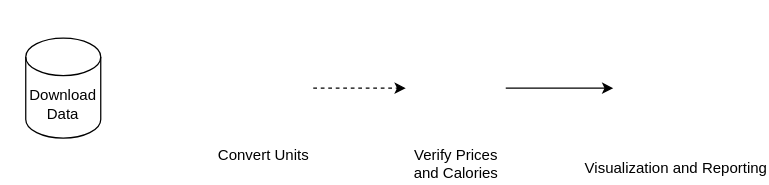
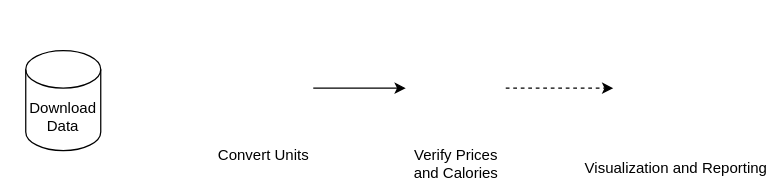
- <mxCell id="2" value="Download Data" style="shape=cylinder3;whiteSpace=wrap;html=1;boundedLbl=1;backgroundOutline=1;size=15;" vertex="1" parent="1"><mxGeometry x="20" y="30" width="60" height="80" as="geometry" /></mxCell>
+ <mxCell id="2" value="Download Data" style="shape=cylinder3;whiteSpace=wrap;html=1;boundedLbl=1;backgroundOutline=1;size=15;" vertex="1" parent="1"><mxGeometry x="20" y="40" width="60" height="80" as="geometry" /></mxCell>
- <mxCell id="3" style="edgeStyle=orthogonalEdgeStyle;rounded=0;orthogonalLoop=1;jettySize=auto;html=1;exitX=1;exitY=0.5;exitDx=0;exitDy=0;entryX=0;entryY=0.5;entryDx=0;entryDy=0;dashed=1;" edge="1" parent="1" source="4" target="6"><mxGeometry relative="1" as="geometry" /></mxCell>
+ <mxCell id="3" style="edgeStyle=orthogonalEdgeStyle;rounded=0;orthogonalLoop=1;jettySize=auto;html=1;exitX=1;exitY=0.5;exitDx=0;exitDy=0;entryX=0;entryY=0.5;entryDx=0;entryDy=0;" edge="1" parent="1" source="4" target="6"><mxGeometry relative="1" as="geometry" /></mxCell>
- <mxCell id="5" style="edgeStyle=orthogonalEdgeStyle;rounded=0;orthogonalLoop=1;jettySize=auto;html=1;exitX=1;exitY=0.5;exitDx=0;exitDy=0;" edge="1" parent="1" source="6" target="7"><mxGeometry relative="1" as="geometry" /></mxCell>
+ <mxCell id="5" style="edgeStyle=orthogonalEdgeStyle;rounded=0;orthogonalLoop=1;jettySize=auto;html=1;exitX=1;exitY=0.5;exitDx=0;exitDy=0;dashed=1;" edge="1" parent="1" source="6" target="7"><mxGeometry relative="1" as="geometry" /></mxCell>
